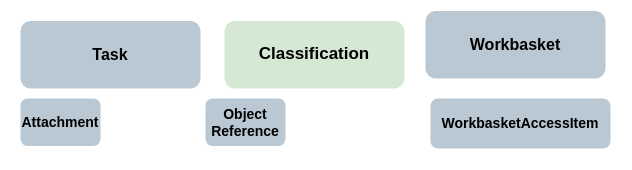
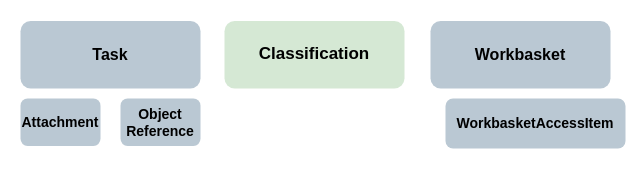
- <mxCell id="3" value="&lt;b&gt;&lt;font style=&quot;font-size: 16px&quot;&gt;Workbasket&lt;/font&gt;&lt;/b&gt;" style="rounded=1;whiteSpace=wrap;html=1;fillColor=#bac8d3;strokeColor=none;" parent="1" vertex="1"><mxGeometry x="425" y="10.5" width="180" height="67.5" as="geometry" /></mxCell>
+ <mxCell id="3" value="&lt;b&gt;&lt;font style=&quot;font-size: 16px&quot;&gt;Workbasket&lt;/font&gt;&lt;/b&gt;" style="rounded=1;whiteSpace=wrap;html=1;fillColor=#bac8d3;strokeColor=none;" parent="1" vertex="1"><mxGeometry x="430" y="20.5" width="180" height="67.5" as="geometry" /></mxCell>
- <mxCell id="5" value="&lt;b&gt;&lt;font style=&quot;font-size: 14px&quot;&gt;Object Reference&lt;/font&gt;&lt;/b&gt;" style="rounded=1;whiteSpace=wrap;html=1;fillColor=#bac8d3;strokeColor=none;" parent="1" vertex="1"><mxGeometry x="205" y="98" width="80" height="47.5" as="geometry" /></mxCell>
+ <mxCell id="5" value="&lt;b&gt;&lt;font style=&quot;font-size: 14px&quot;&gt;Object Reference&lt;/font&gt;&lt;/b&gt;" style="rounded=1;whiteSpace=wrap;html=1;fillColor=#bac8d3;strokeColor=none;" parent="1" vertex="1"><mxGeometry x="120" y="98" width="80" height="47.5" as="geometry" /></mxCell>
- <mxCell id="6" value="&lt;b&gt;&lt;font style=&quot;font-size: 14px&quot;&gt;WorkbasketAccessItem&lt;/font&gt;&lt;/b&gt;" style="rounded=1;whiteSpace=wrap;html=1;fillColor=#bac8d3;strokeColor=none;" parent="1" vertex="1"><mxGeometry x="430" y="98" width="180" height="50" as="geometry" /></mxCell>
+ <mxCell id="6" value="&lt;b&gt;&lt;font style=&quot;font-size: 14px&quot;&gt;WorkbasketAccessItem&lt;/font&gt;&lt;/b&gt;" style="rounded=1;whiteSpace=wrap;html=1;fillColor=#bac8d3;strokeColor=none;" parent="1" vertex="1"><mxGeometry x="445" y="98" width="180" height="50" as="geometry" /></mxCell>
